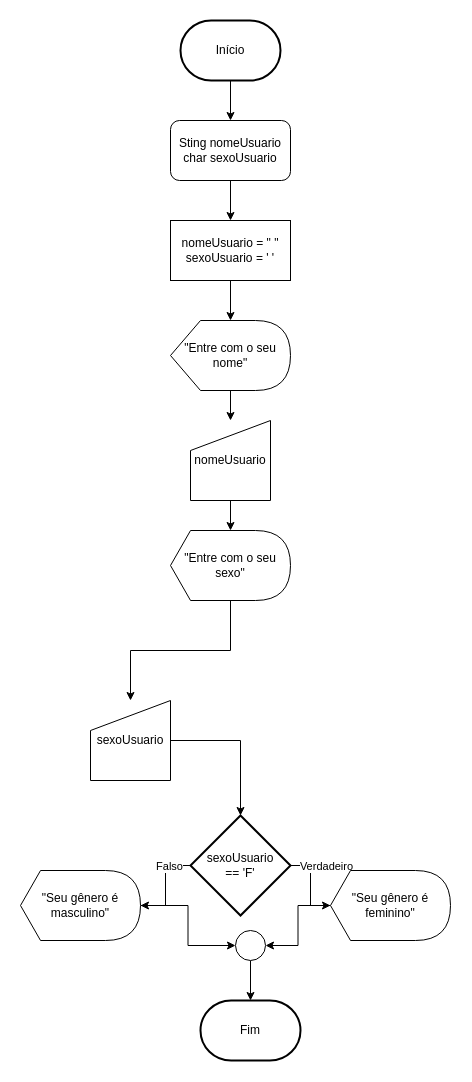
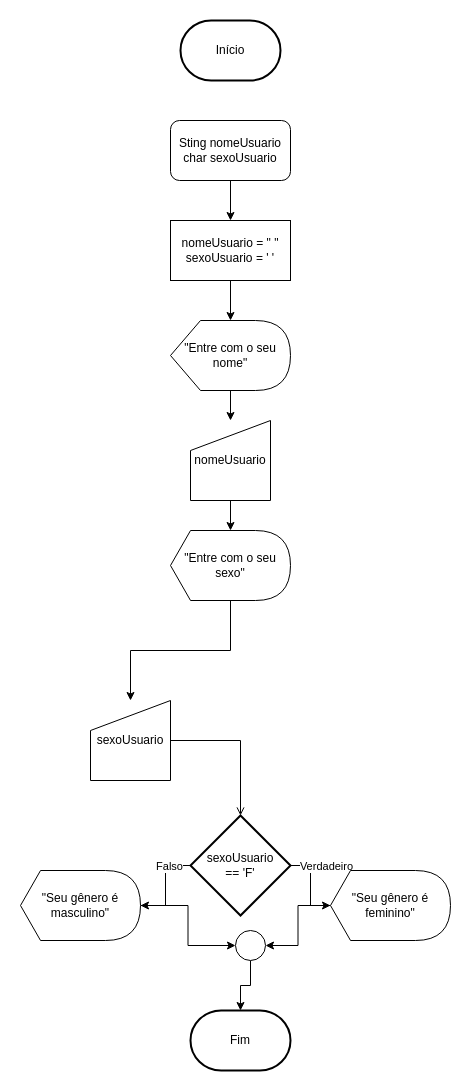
- <mxCell id="2" value="" style="edgeStyle=orthogonalEdgeStyle;rounded=0;orthogonalLoop=1;jettySize=auto;html=1;" parent="1" source="3" target="5" edge="1"><mxGeometry relative="1" as="geometry" /></mxCell>
- <mxCell id="14" value="" style="edgeStyle=orthogonalEdgeStyle;rounded=0;orthogonalLoop=1;jettySize=auto;html=1;" parent="1" source="15" target="20" edge="1"><mxGeometry relative="1" as="geometry" /></mxCell>
+ <mxCell id="14" value="" style="edgeStyle=orthogonalEdgeStyle;rounded=0;orthogonalLoop=1;jettySize=auto;html=1;endArrow=open;" parent="1" source="15" target="20" edge="1"><mxGeometry relative="1" as="geometry" /></mxCell>
- <mxCell id="25" value="Fim" style="strokeWidth=2;html=1;shape=mxgraph.flowchart.terminator;whiteSpace=wrap;" parent="1" vertex="1"><mxGeometry x="200" y="1000" width="100" height="60" as="geometry" /></mxCell>
+ <mxCell id="25" value="Fim" style="strokeWidth=2;html=1;shape=mxgraph.flowchart.terminator;whiteSpace=wrap;" parent="1" vertex="1"><mxGeometry x="190" y="1010" width="100" height="60" as="geometry" /></mxCell>
